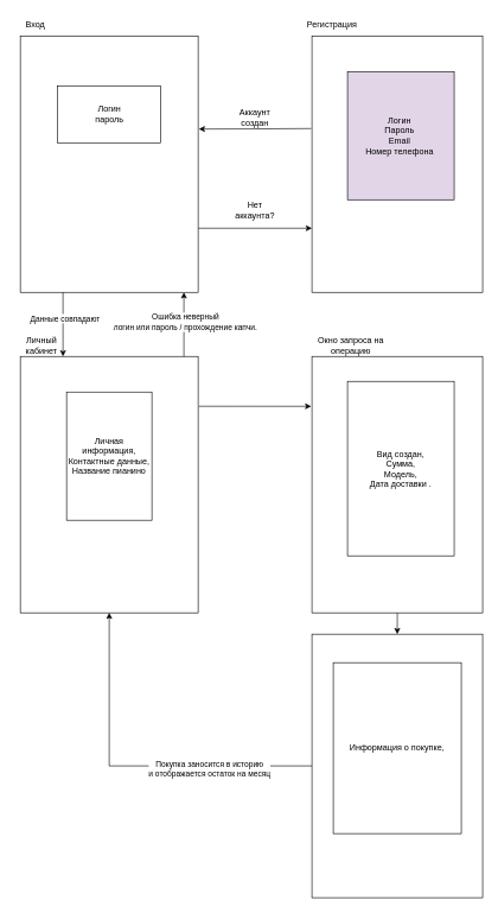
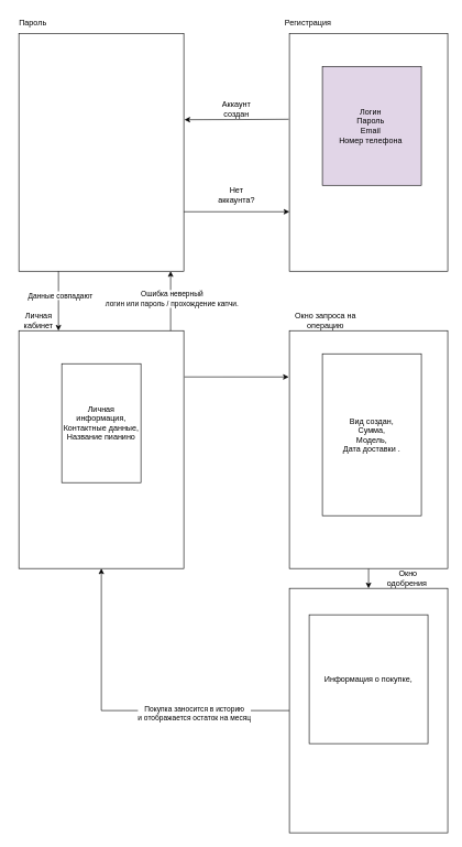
- <mxCell id="9" value="Вход&amp;nbsp;" style="text;html=1;strokeColor=none;fillColor=none;align=center;verticalAlign=middle;whiteSpace=wrap;rounded=0;" parent="1" vertex="1"><mxGeometry x="20.5" y="20" width="60" height="30" as="geometry" /></mxCell>
+ <mxCell id="9" value="Пароль&amp;nbsp;" style="text;html=1;strokeColor=none;fillColor=none;align=center;verticalAlign=middle;whiteSpace=wrap;rounded=0;" parent="1" vertex="1"><mxGeometry x="20.5" y="20" width="60" height="30" as="geometry" /></mxCell>
- <mxCell id="6" value="Логин&lt;br&gt;&amp;nbsp;пароль&amp;nbsp;" style="rounded=0;whiteSpace=wrap;html=1;" parent="1" vertex="1"><mxGeometry x="80.5" y="120" width="145" height="80" as="geometry" /></mxCell>
- <mxCell id="15" value="Личный кабинет" style="text;html=1;strokeColor=none;fillColor=none;align=center;verticalAlign=middle;whiteSpace=wrap;rounded=0;" parent="1" vertex="1"><mxGeometry x="28" y="470" width="60" height="30" as="geometry" /></mxCell>
+ <mxCell id="15" value="Личная кабинет" style="text;html=1;strokeColor=none;fillColor=none;align=center;verticalAlign=middle;whiteSpace=wrap;rounded=0;" parent="1" vertex="1"><mxGeometry x="28" y="470" width="60" height="30" as="geometry" /></mxCell>
+ <mxCell id="26" value="Окно одобрения&amp;nbsp;" style="text;html=1;strokeColor=none;fillColor=none;align=center;verticalAlign=middle;whiteSpace=wrap;rounded=0;" parent="1" vertex="1"><mxGeometry x="588" y="860" width="60" height="30" as="geometry" /></mxCell>
- <mxCell id="25" value="Информация о покупке,&lt;br&gt;" style="rounded=0;whiteSpace=wrap;html=1;" parent="1" vertex="1"><mxGeometry x="468" y="930" width="180" height="240" as="geometry" /></mxCell>
+ <mxCell id="25" value="Информация о покупке,&lt;br&gt;" style="rounded=0;whiteSpace=wrap;html=1;" parent="1" vertex="1"><mxGeometry x="468" y="930" width="180" height="195" as="geometry" /></mxCell>
